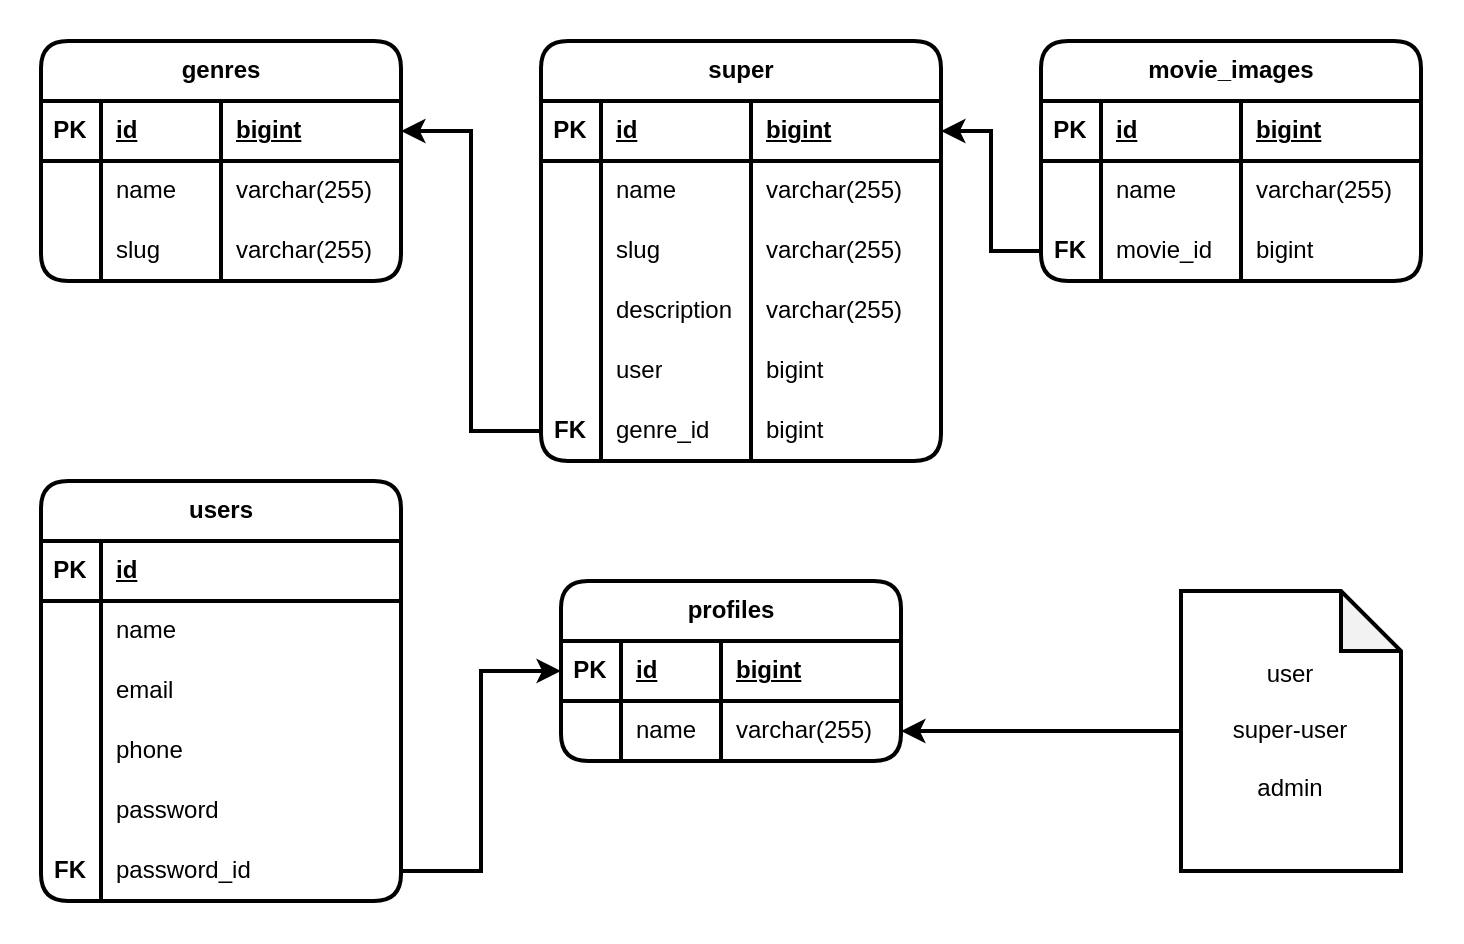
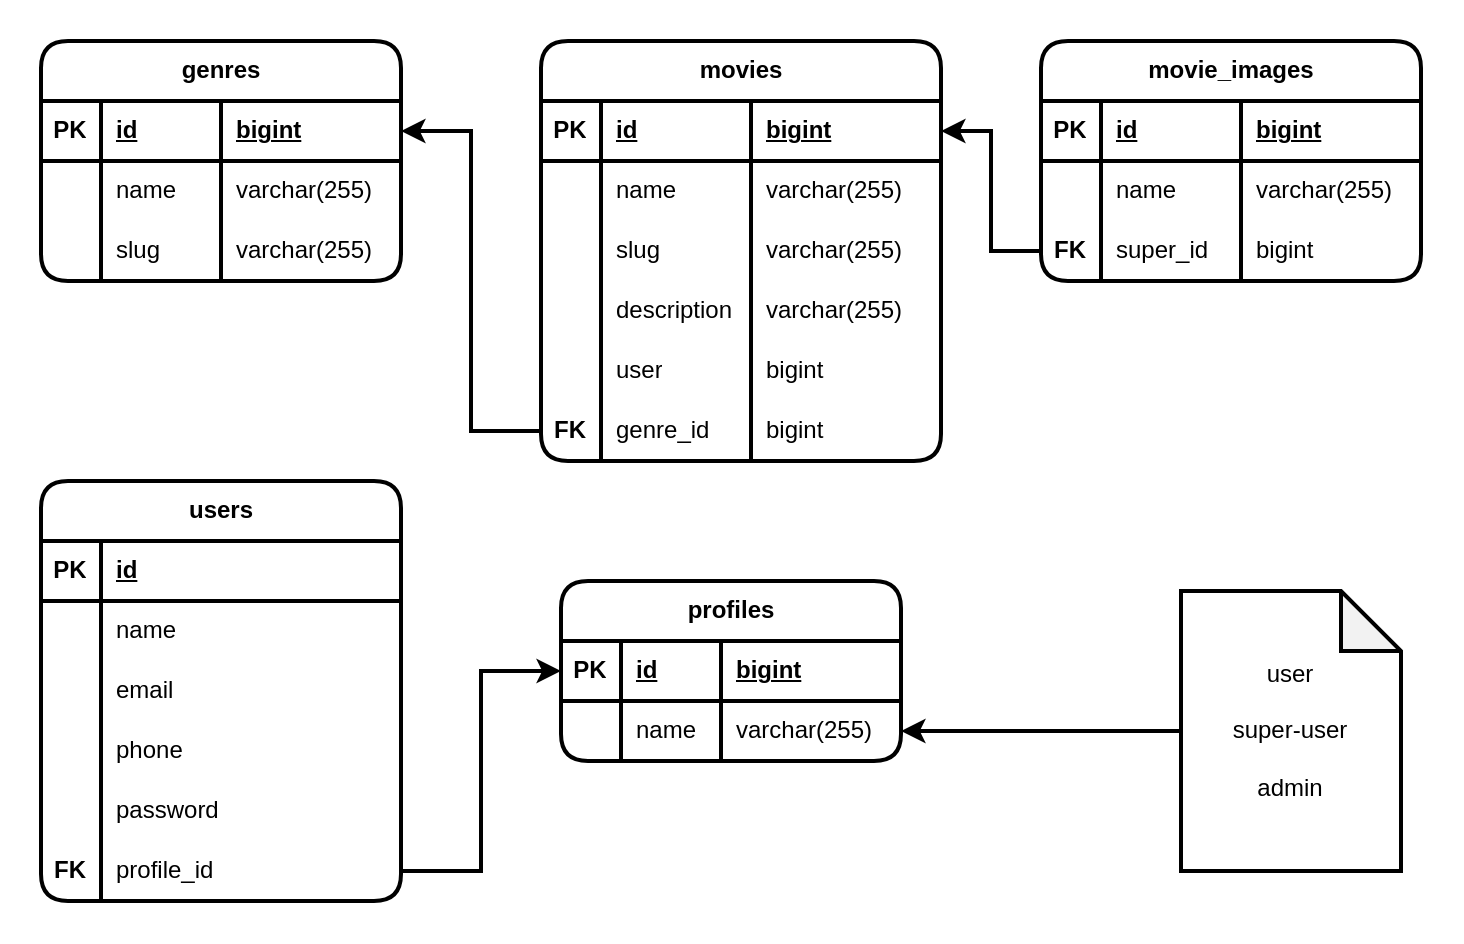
- <mxCell id="15" value="super" style="shape=table;startSize=30;container=1;collapsible=1;childLayout=tableLayout;fixedRows=1;rowLines=0;fontStyle=1;align=center;resizeLast=1;html=1;rounded=1;strokeWidth=2;strokeColor=#000000;" vertex="1" parent="1"><mxGeometry x="270" y="20" width="200" height="210" as="geometry" /></mxCell>
+ <mxCell id="15" value="movies" style="shape=table;startSize=30;container=1;collapsible=1;childLayout=tableLayout;fixedRows=1;rowLines=0;fontStyle=1;align=center;resizeLast=1;html=1;rounded=1;strokeWidth=2;strokeColor=#000000;" vertex="1" parent="1"><mxGeometry x="270" y="20" width="200" height="210" as="geometry" /></mxCell>
- <mxCell id="53" value="movie_id" style="shape=partialRectangle;connectable=0;fillColor=none;top=0;left=0;bottom=0;right=0;align=left;spacingLeft=6;overflow=hidden;whiteSpace=wrap;html=1;strokeWidth=2;strokeColor=#000000;" vertex="1" parent="51"><mxGeometry x="30" width="70" height="30" as="geometry"><mxRectangle width="70" height="30" as="alternateBounds" /></mxGeometry></mxCell>
+ <mxCell id="53" value="super_id" style="shape=partialRectangle;connectable=0;fillColor=none;top=0;left=0;bottom=0;right=0;align=left;spacingLeft=6;overflow=hidden;whiteSpace=wrap;html=1;strokeWidth=2;strokeColor=#000000;" vertex="1" parent="51"><mxGeometry x="30" width="70" height="30" as="geometry"><mxRectangle width="70" height="30" as="alternateBounds" /></mxGeometry></mxCell>
- <mxCell id="82" value="password_id" style="shape=partialRectangle;connectable=0;fillColor=none;top=0;left=0;bottom=0;right=0;align=left;spacingLeft=6;overflow=hidden;whiteSpace=wrap;html=1;strokeColor=#000000;" vertex="1" parent="80"><mxGeometry x="30" width="150" height="30" as="geometry"><mxRectangle width="150" height="30" as="alternateBounds" /></mxGeometry></mxCell>
+ <mxCell id="82" value="profile_id" style="shape=partialRectangle;connectable=0;fillColor=none;top=0;left=0;bottom=0;right=0;align=left;spacingLeft=6;overflow=hidden;whiteSpace=wrap;html=1;strokeColor=#000000;" vertex="1" parent="80"><mxGeometry x="30" width="150" height="30" as="geometry"><mxRectangle width="150" height="30" as="alternateBounds" /></mxGeometry></mxCell>
